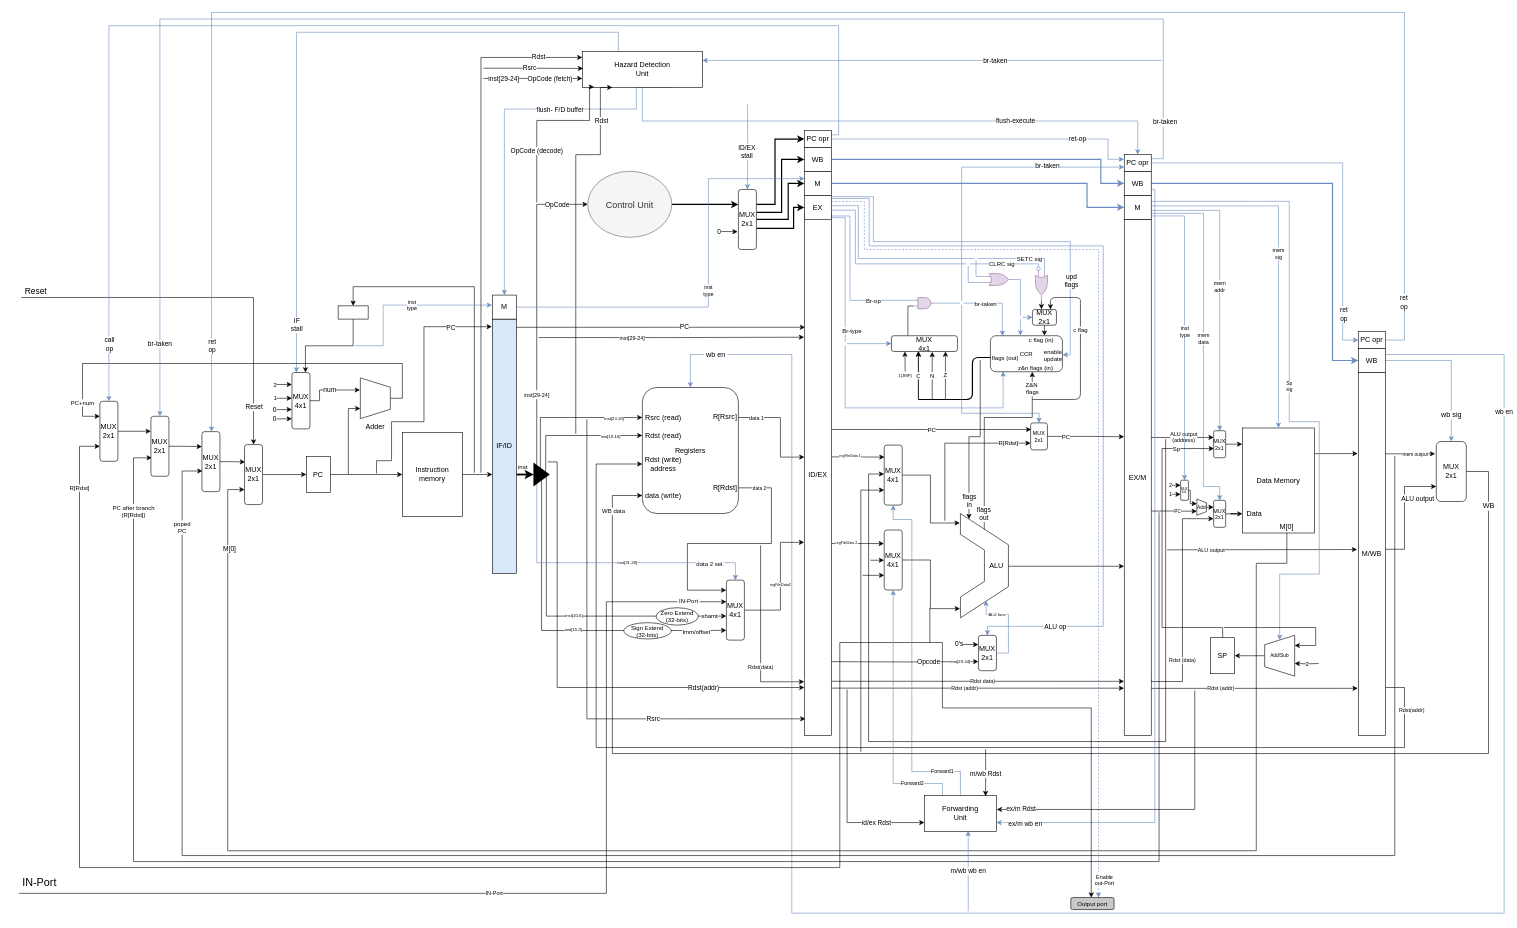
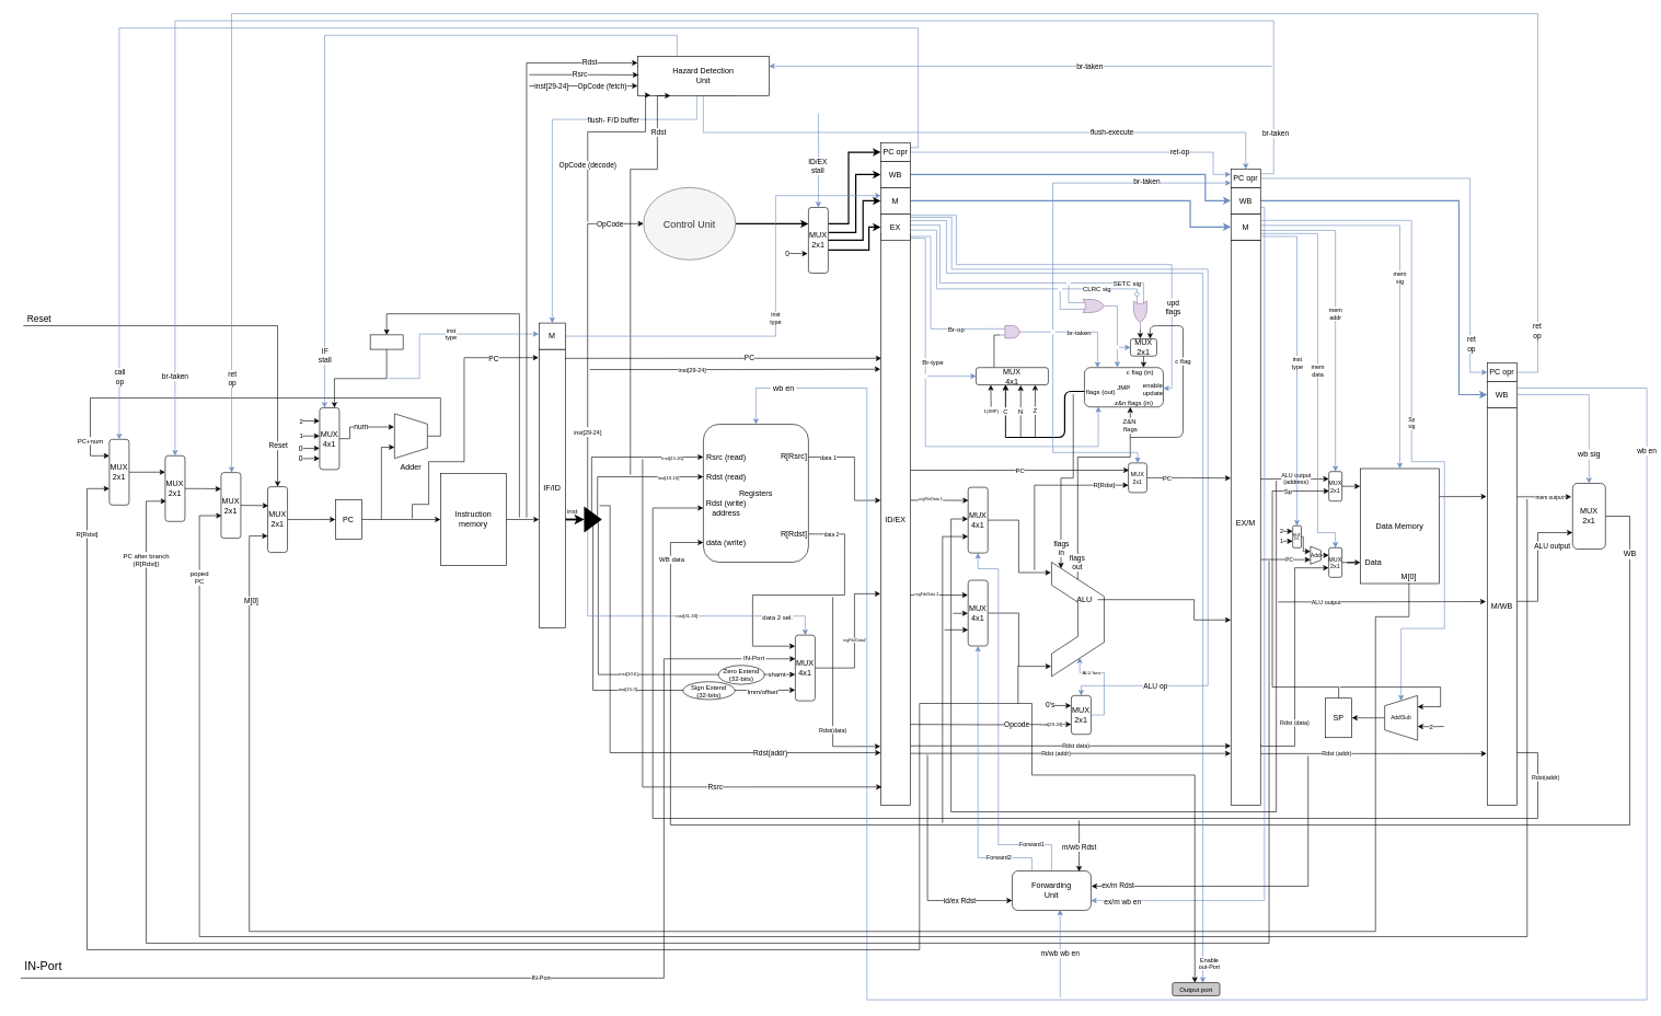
- <mxCell id="146" value="CCR" style="rounded=1;whiteSpace=wrap;html=1;fontSize=10;" vertex="1" parent="1"><mxGeometry x="1650" y="558.75" width="120" height="60" as="geometry" /></mxCell>
+ <mxCell id="146" value="JMP" style="rounded=1;whiteSpace=wrap;html=1;fontSize=10;" vertex="1" parent="1"><mxGeometry x="1650" y="558.75" width="120" height="60" as="geometry" /></mxCell>
- <mxCell id="56" value="Enable&lt;br style=&quot;font-size: 9px&quot;&gt;out-Port" style="edgeStyle=orthogonalEdgeStyle;rounded=0;orthogonalLoop=1;jettySize=auto;html=1;exitX=1;exitY=0.25;exitDx=0;exitDy=0;entryX=0.641;entryY=0.005;entryDx=0;entryDy=0;fontSize=9;endArrow=classic;endFill=1;strokeWidth=1;fillColor=#dae8fc;strokeColor=#6c8ebf;entryPerimeter=0;dashed=1;" edge="1" parent="1" source="61" target="137"><mxGeometry x="0.963" y="10" relative="1" as="geometry"><Array as="points"><mxPoint x="1440" y="335" /><mxPoint x="1440" y="415" /><mxPoint x="1830" y="415" /></Array><mxPoint as="offset" /></mxGeometry></mxCell>
+ <mxCell id="56" value="Enable&lt;br style=&quot;font-size: 9px&quot;&gt;out-Port" style="edgeStyle=orthogonalEdgeStyle;rounded=0;orthogonalLoop=1;jettySize=auto;html=1;exitX=1;exitY=0.25;exitDx=0;exitDy=0;entryX=0.641;entryY=0.005;entryDx=0;entryDy=0;fontSize=9;endArrow=classic;endFill=1;strokeWidth=1;fillColor=#dae8fc;strokeColor=#6c8ebf;entryPerimeter=0;" edge="1" parent="1" source="61" target="137"><mxGeometry x="0.963" y="10" relative="1" as="geometry"><Array as="points"><mxPoint x="1440" y="335" /><mxPoint x="1440" y="415" /><mxPoint x="1830" y="415" /></Array><mxPoint as="offset" /></mxGeometry></mxCell>
- <mxCell id="9" value="IF/ID" style="rounded=0;whiteSpace=wrap;html=1;fillColor=#dae8fc;" vertex="1" parent="1"><mxGeometry x="820" y="531" width="40" height="424" as="geometry" /></mxCell>
+ <mxCell id="9" value="IF/ID" style="rounded=0;whiteSpace=wrap;html=1;" vertex="1" parent="1"><mxGeometry x="820" y="531" width="40" height="424" as="geometry" /></mxCell>
- <mxCell id="84" value="ALU" style="text;html=1;strokeColor=none;fillColor=none;align=center;verticalAlign=middle;whiteSpace=wrap;rounded=0;" vertex="1" parent="1"><mxGeometry x="1640" y="932" width="40" height="20" as="geometry" /></mxCell>
+ <mxCell id="84" value="ALU" style="text;html=1;strokeColor=none;fillColor=none;align=center;verticalAlign=middle;whiteSpace=wrap;rounded=0;" vertex="1" parent="1"><mxGeometry x="1630" y="902" width="40" height="20" as="geometry" /></mxCell>
- <mxCell id="188" value="&lt;font style=&quot;font-size: 12px&quot;&gt;Forwarding&lt;br&gt;Unit&lt;/font&gt;" style="whiteSpace=wrap;html=1;fontSize=9;rounded=0;" vertex="1" parent="1"><mxGeometry x="1540" y="1325" width="120" height="60" as="geometry" /></mxCell>
+ <mxCell id="188" value="&lt;font style=&quot;font-size: 12px&quot;&gt;Forwarding&lt;br&gt;Unit&lt;/font&gt;" style="rounded=1;whiteSpace=wrap;html=1;fontSize=9;" vertex="1" parent="1"><mxGeometry x="1540" y="1325" width="120" height="60" as="geometry" /></mxCell>
